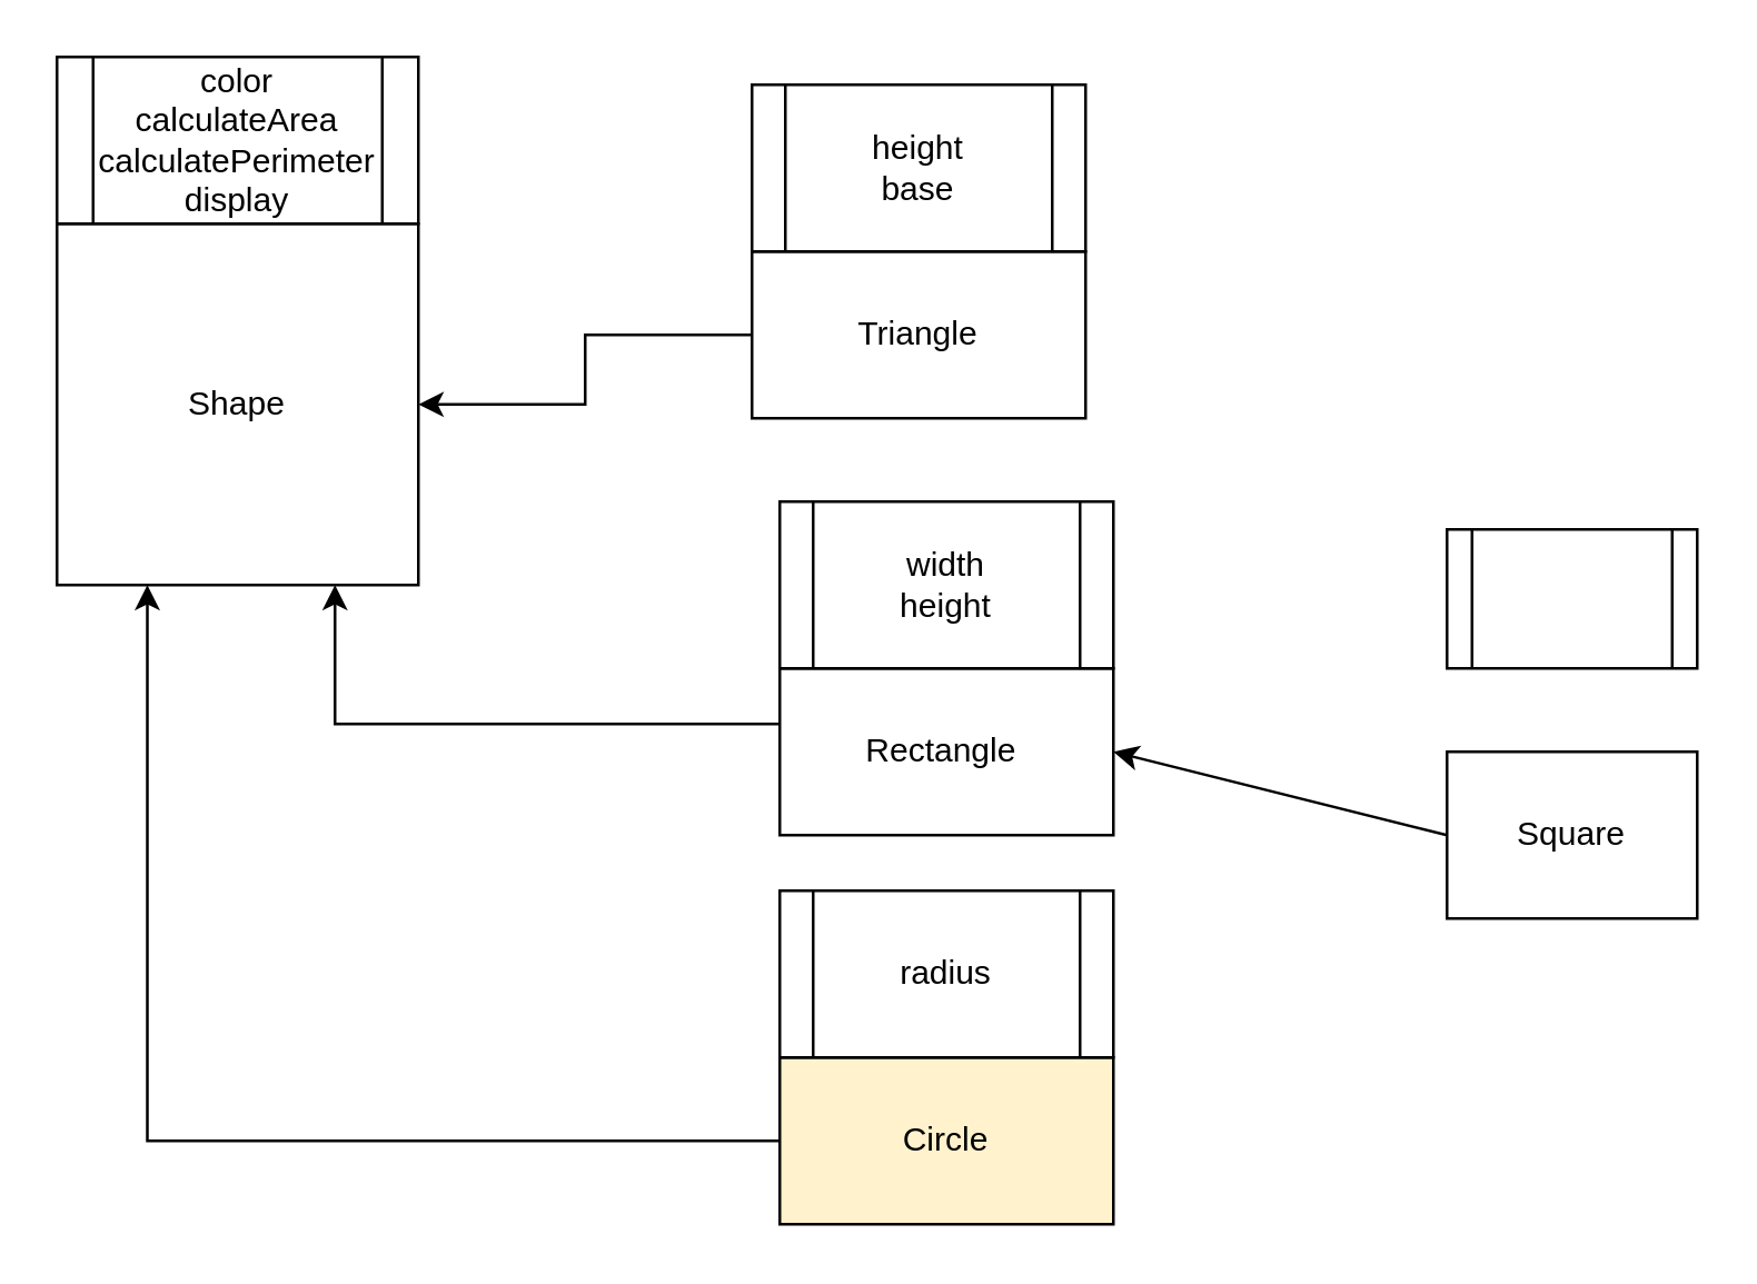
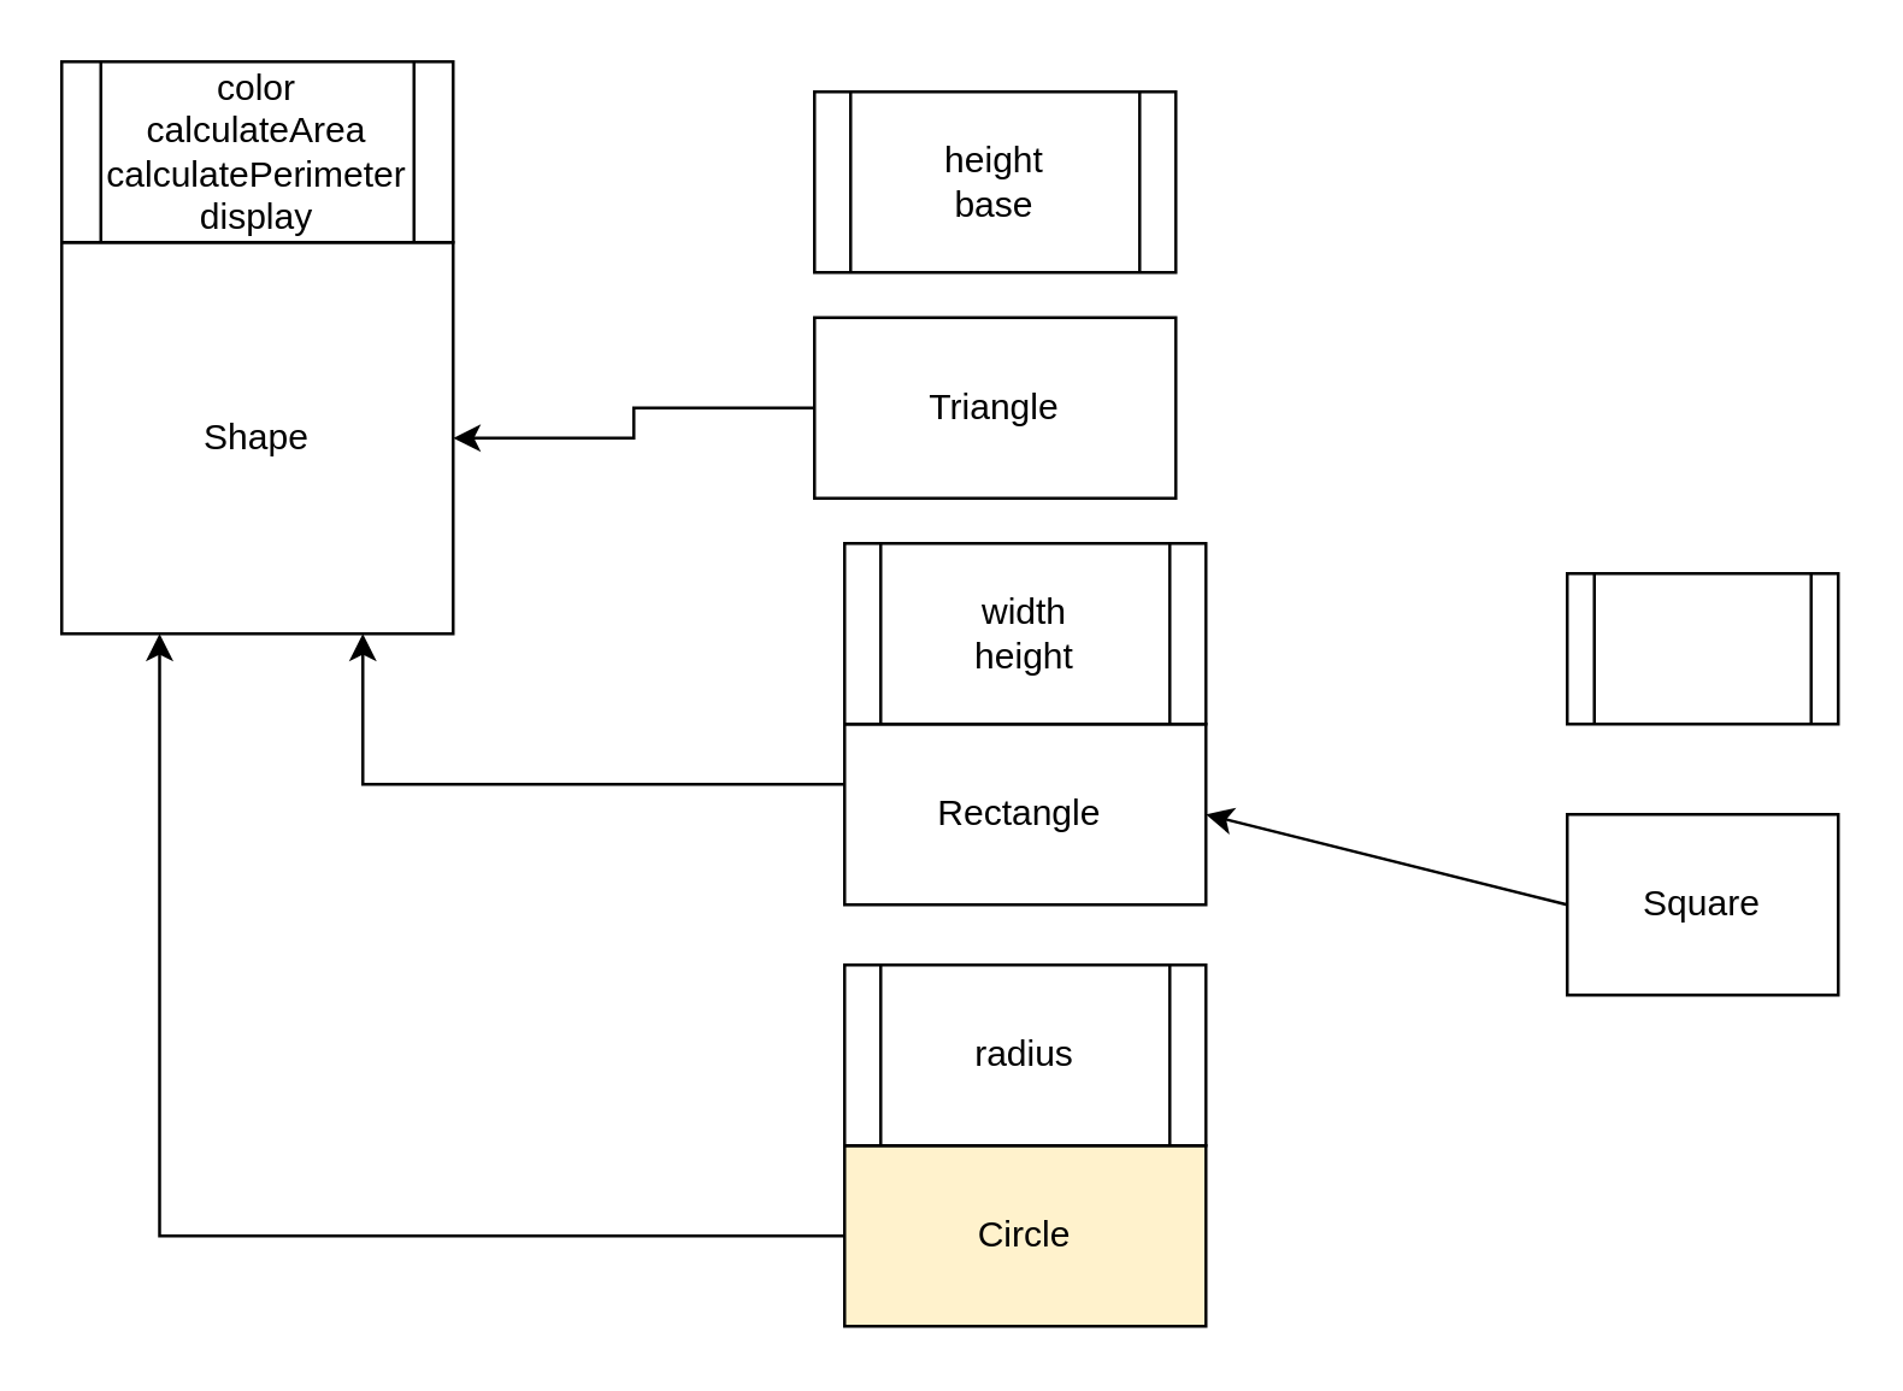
- <mxCell id="5" value="Triangle" style="rounded=0;whiteSpace=wrap;html=1;" vertex="1" parent="1"><mxGeometry x="270" y="90" width="120" height="60" as="geometry" /></mxCell>
+ <mxCell id="5" value="Triangle" style="rounded=0;whiteSpace=wrap;html=1;" vertex="1" parent="1"><mxGeometry x="270" y="105" width="120" height="60" as="geometry" /></mxCell>
